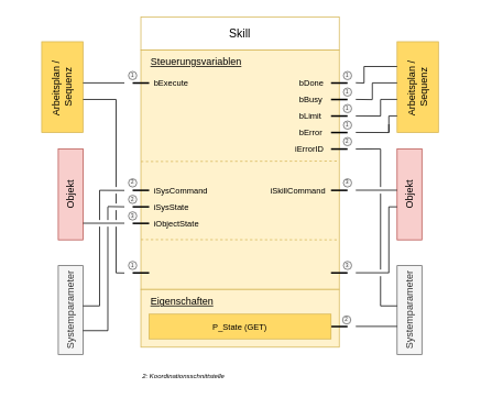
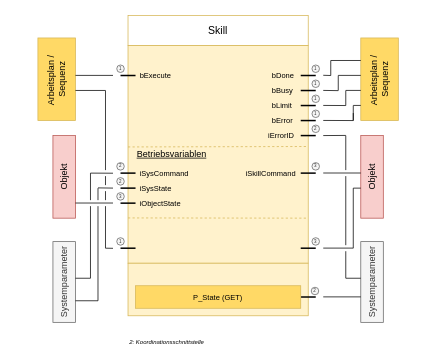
- <mxCell id="4" value="Steuerungsvariablen" style="text;html=1;align=left;verticalAlign=middle;whiteSpace=wrap;rounded=0;fontStyle=4" vertex="1" parent="1"><mxGeometry x="180" y="60" width="120" height="30" as="geometry" /></mxCell>
+ <mxCell id="22" value="Betriebsvariablen" style="text;html=1;align=left;verticalAlign=middle;whiteSpace=wrap;rounded=0;fontStyle=4" vertex="1" parent="1"><mxGeometry x="180" y="190" width="120" height="30" as="geometry" /></mxCell>
- <mxCell id="38" value="Eigenschaften" style="text;html=1;align=left;verticalAlign=middle;whiteSpace=wrap;rounded=0;fontStyle=4" vertex="1" parent="1"><mxGeometry x="180" y="350" width="120" height="30" as="geometry" /></mxCell>
